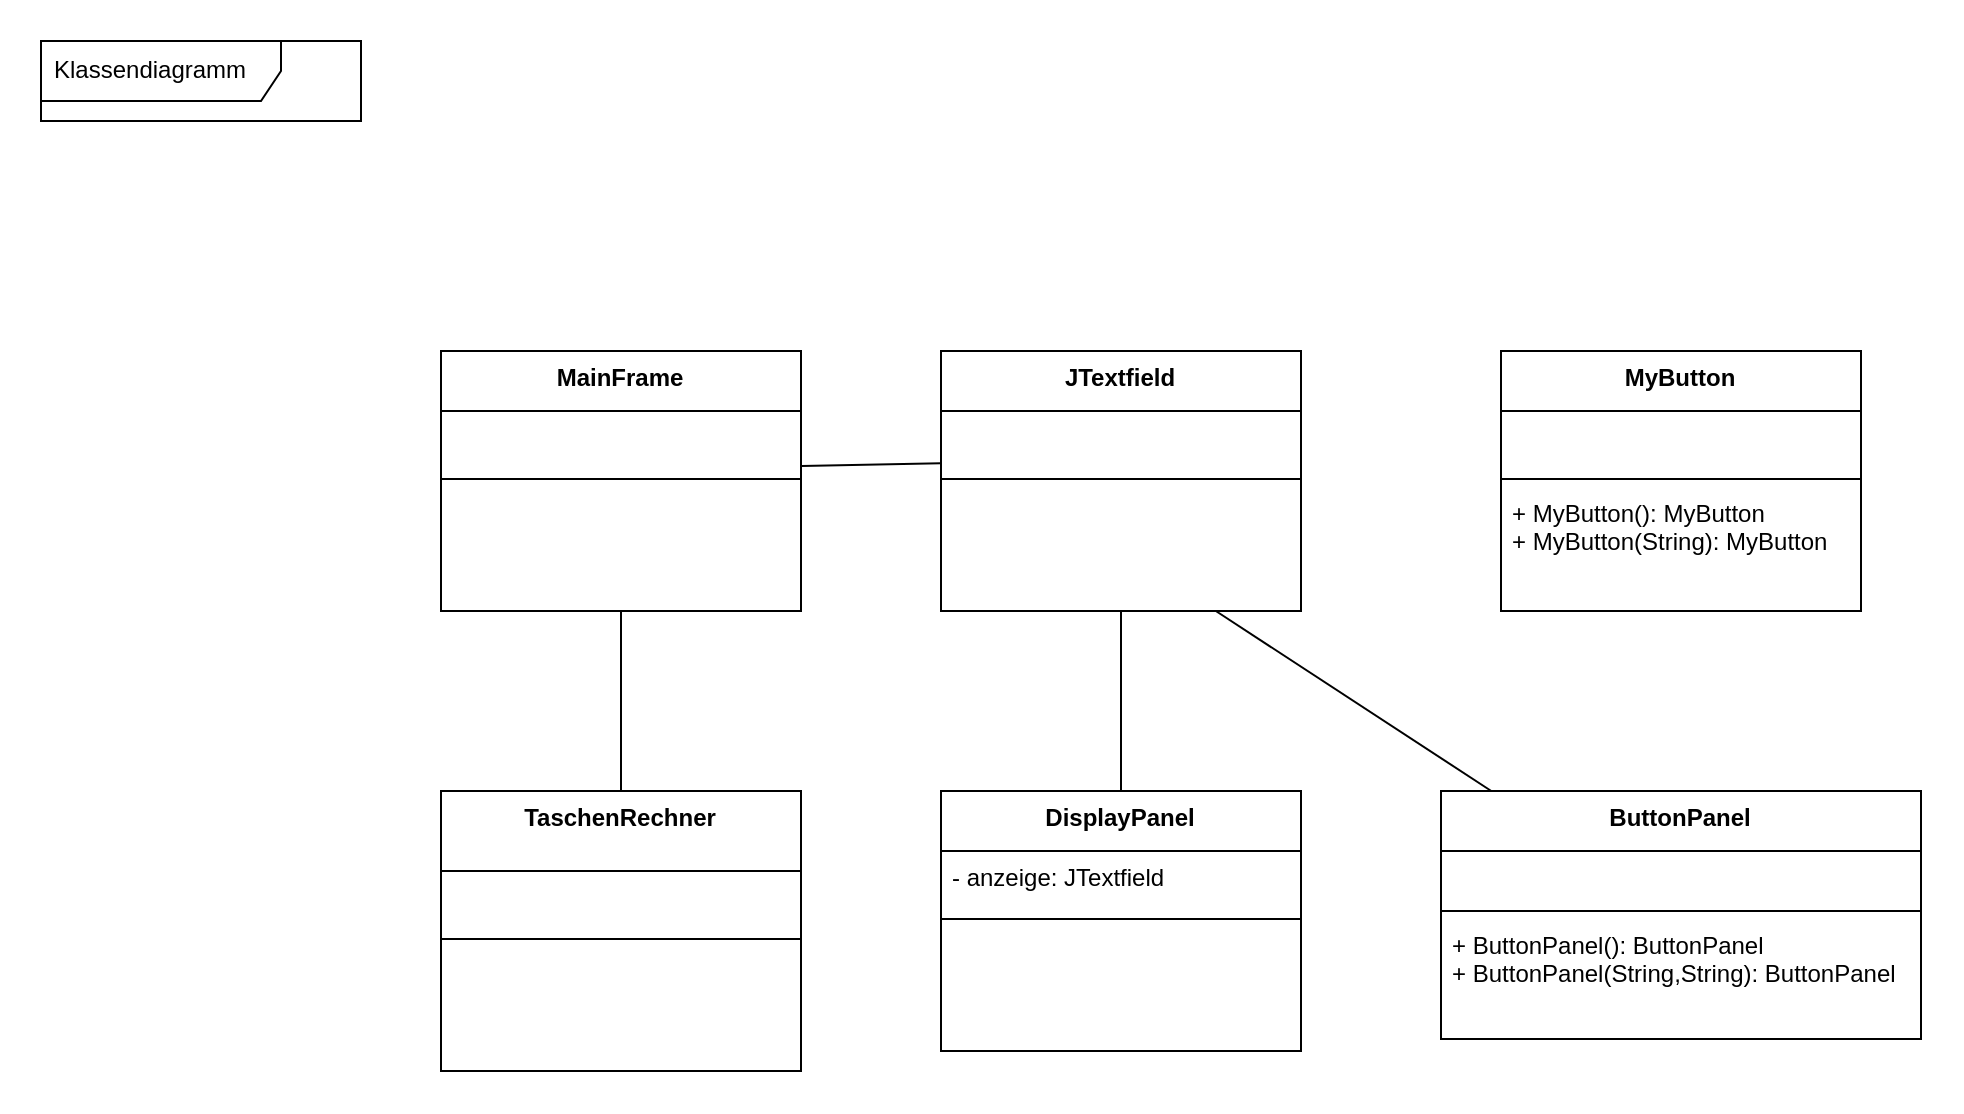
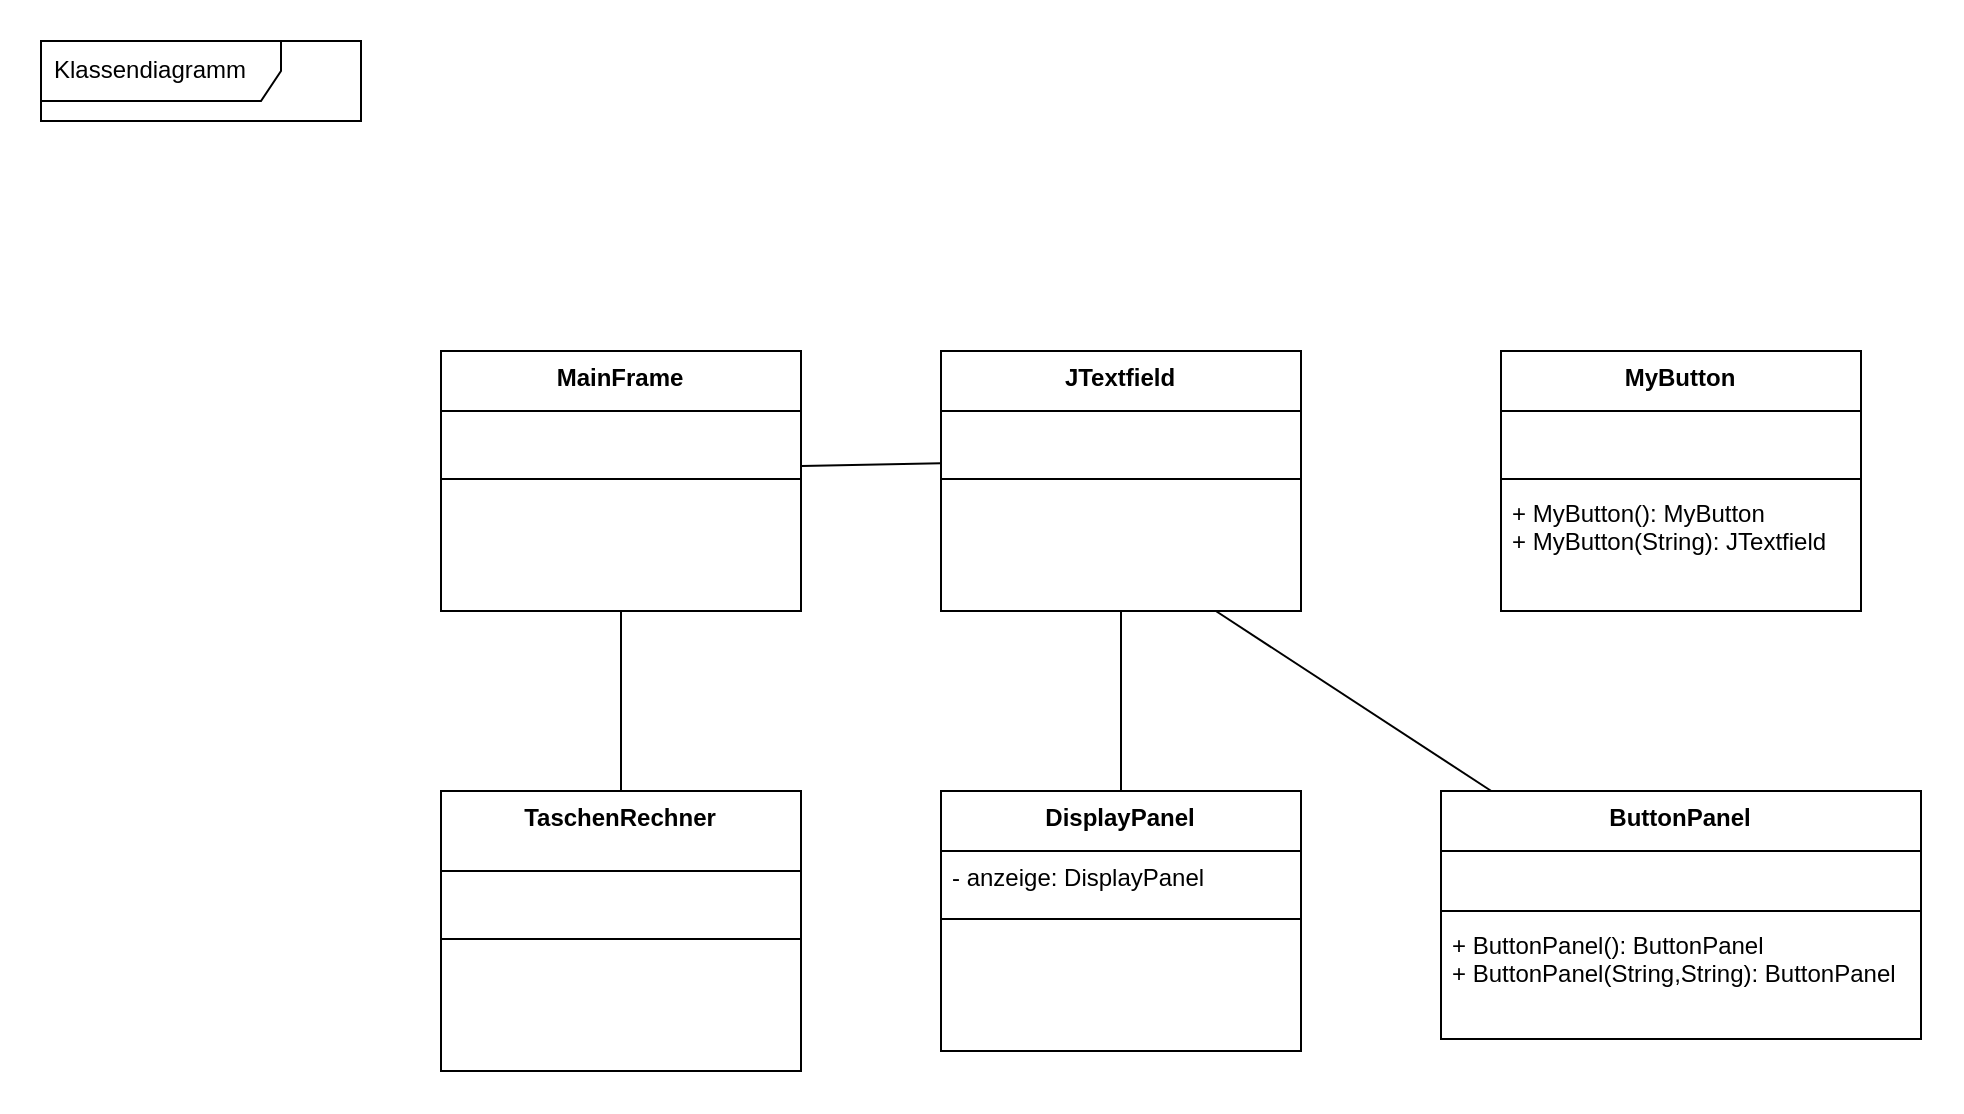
- <mxCell id="6" value="+ MyButton(): MyButton&#10;+ MyButton(String): MyButton" style="text;strokeColor=none;fillColor=none;align=left;verticalAlign=top;spacingLeft=4;spacingRight=4;overflow=hidden;rotatable=0;points=[[0,0.5],[1,0.5]];portConstraint=eastwest;" parent="3" vertex="1"><mxGeometry y="68" width="180" height="62" as="geometry" /></mxCell>
+ <mxCell id="6" value="+ MyButton(): MyButton&#10;+ MyButton(String): JTextfield" style="text;strokeColor=none;fillColor=none;align=left;verticalAlign=top;spacingLeft=4;spacingRight=4;overflow=hidden;rotatable=0;points=[[0,0.5],[1,0.5]];portConstraint=eastwest;" parent="3" vertex="1"><mxGeometry y="68" width="180" height="62" as="geometry" /></mxCell>
- <mxCell id="20" value="- anzeige: JTextfield" style="text;strokeColor=none;fillColor=none;align=left;verticalAlign=top;spacingLeft=4;spacingRight=4;overflow=hidden;rotatable=0;points=[[0,0.5],[1,0.5]];portConstraint=eastwest;" parent="19" vertex="1"><mxGeometry y="30" width="180" height="30" as="geometry" /></mxCell>
+ <mxCell id="20" value="- anzeige: DisplayPanel" style="text;strokeColor=none;fillColor=none;align=left;verticalAlign=top;spacingLeft=4;spacingRight=4;overflow=hidden;rotatable=0;points=[[0,0.5],[1,0.5]];portConstraint=eastwest;" parent="19" vertex="1"><mxGeometry y="30" width="180" height="30" as="geometry" /></mxCell>
